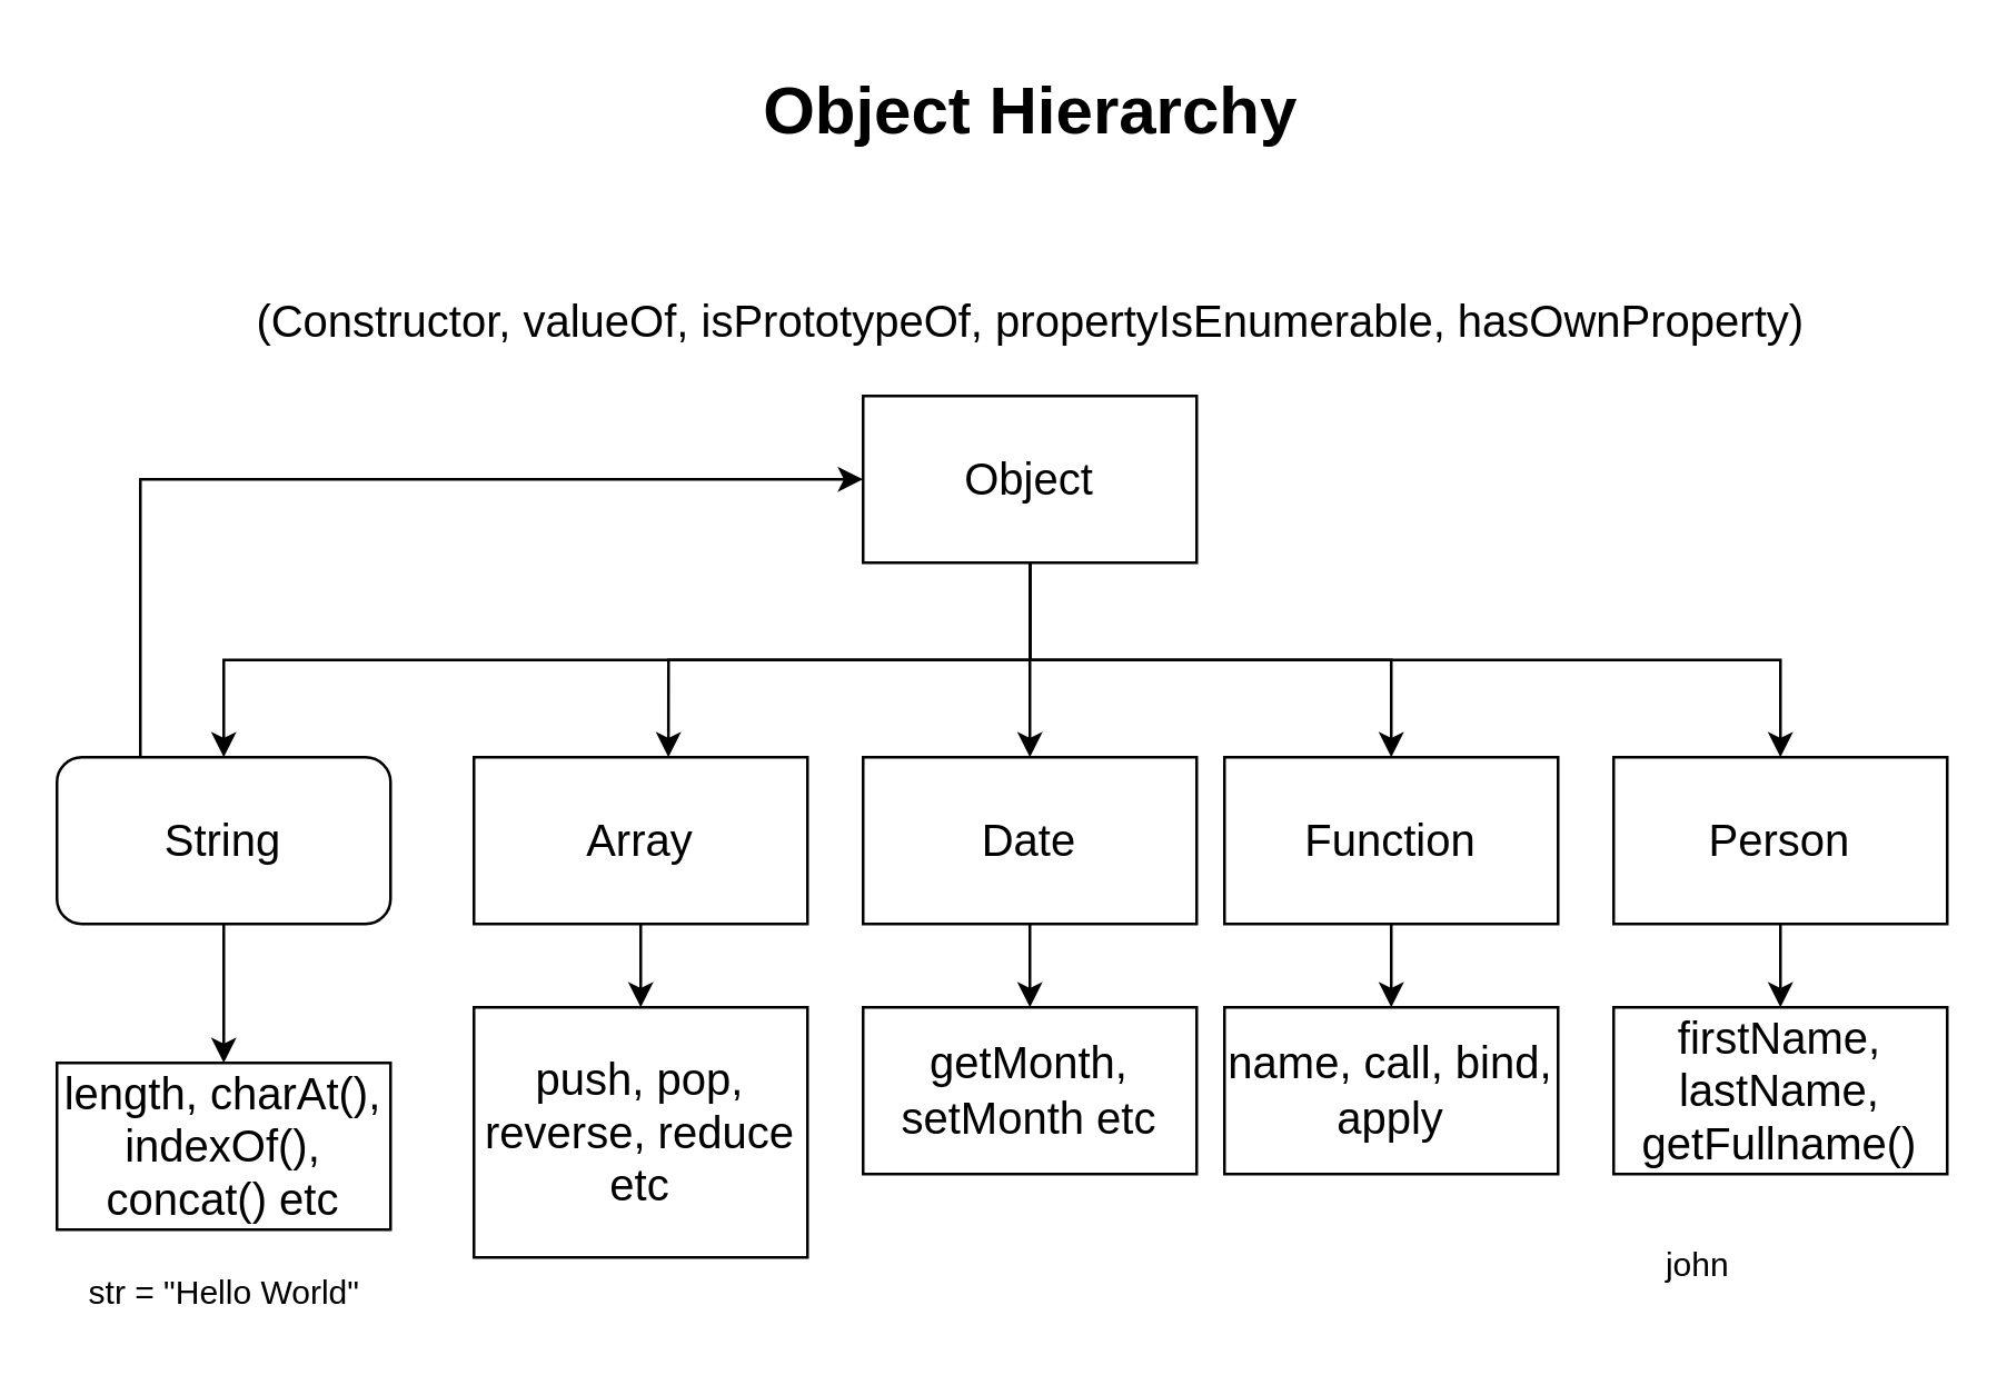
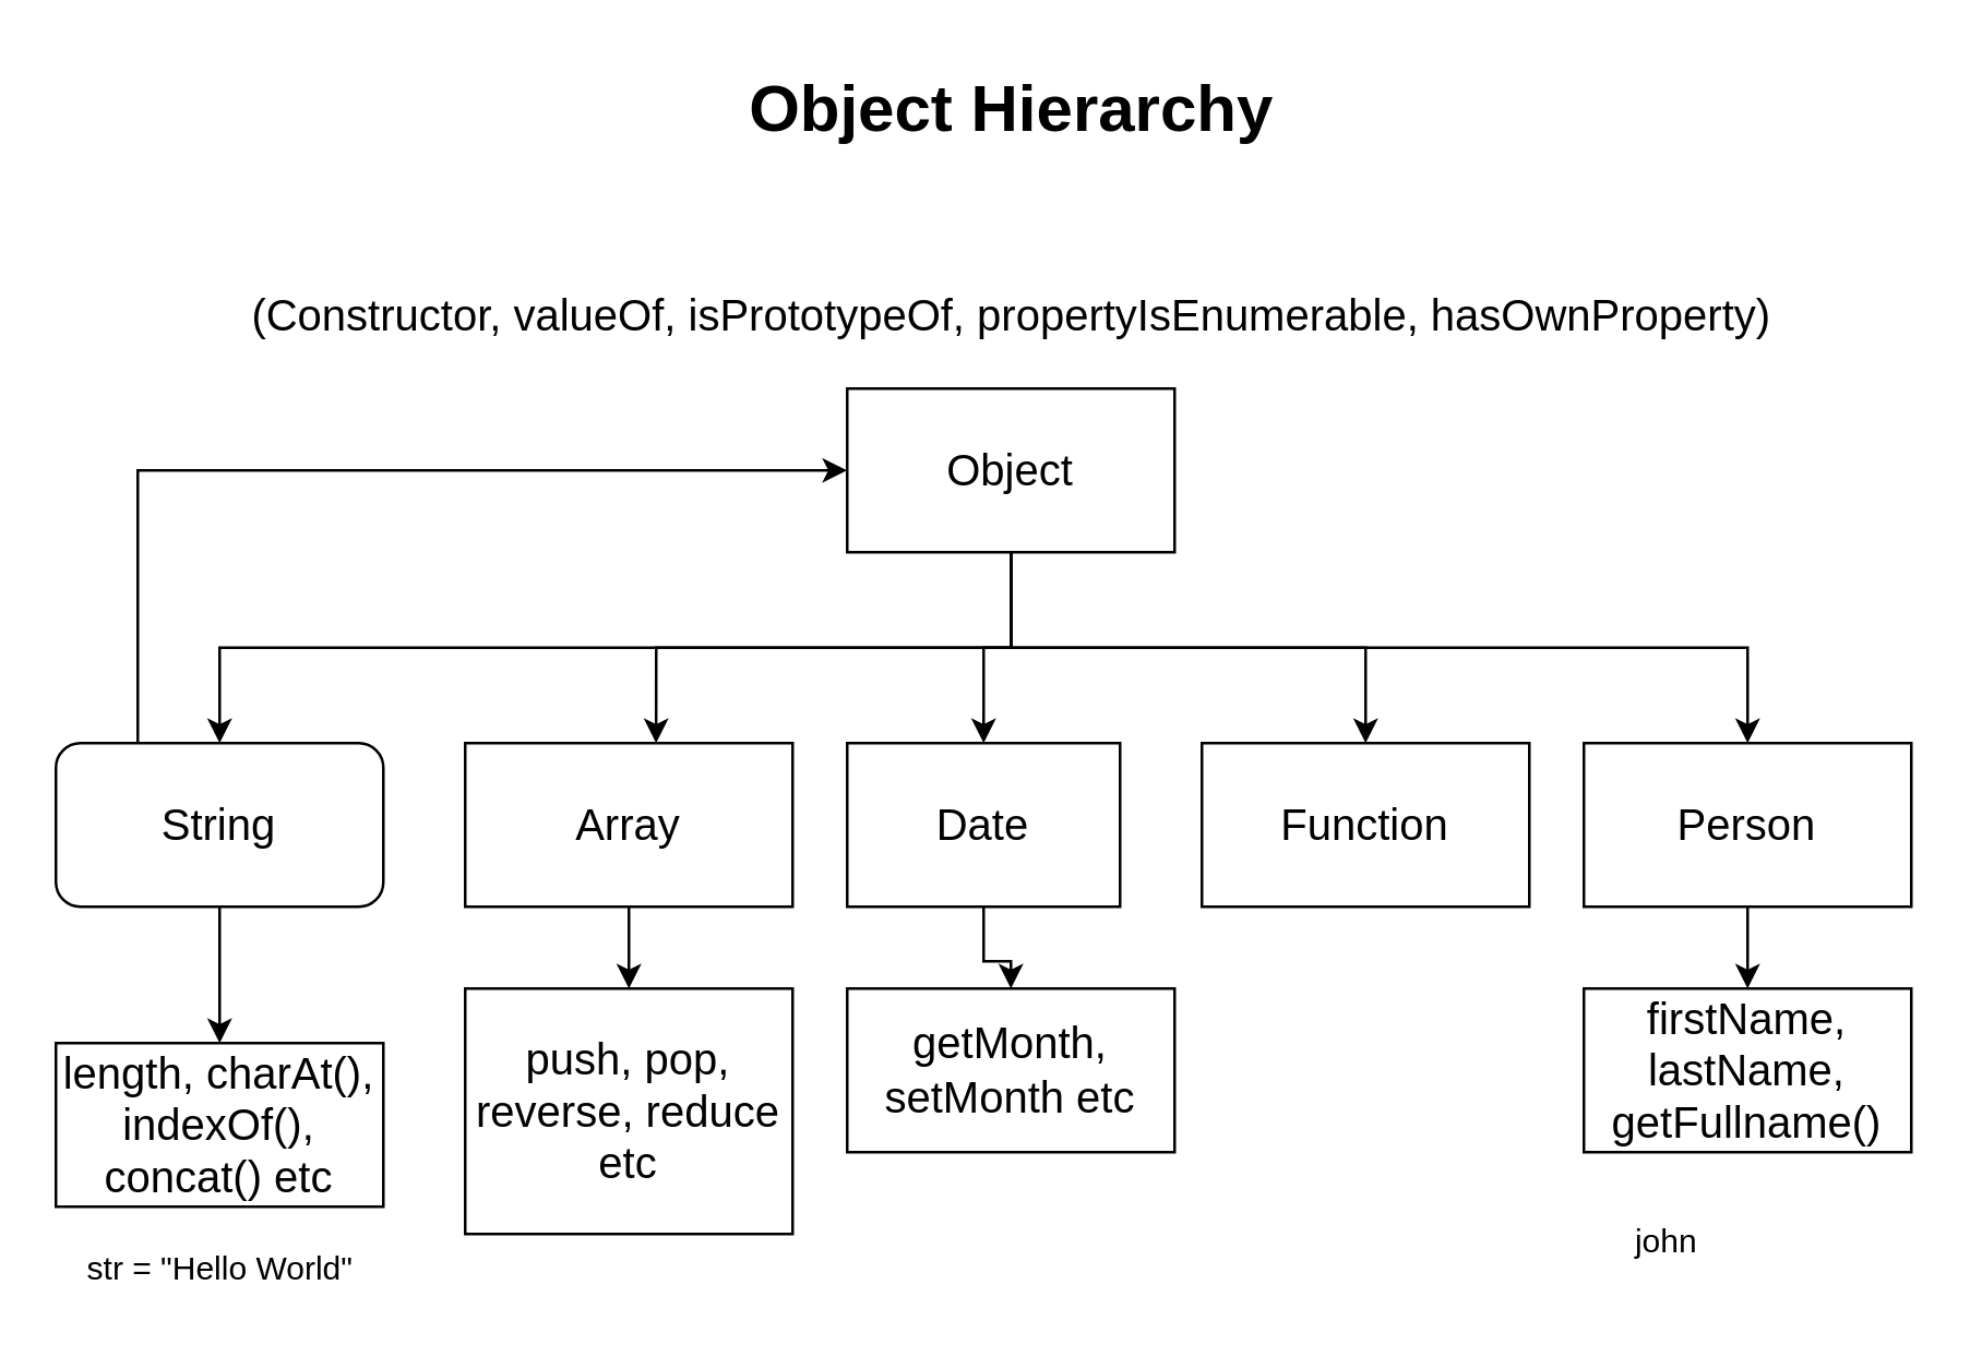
- <mxCell id="8" value="Date" style="rounded=0;whiteSpace=wrap;html=1;fontSize=16;" vertex="1" parent="1"><mxGeometry x="310" y="272" width="120" height="60" as="geometry" /></mxCell>
+ <mxCell id="8" value="Date" style="rounded=0;whiteSpace=wrap;html=1;fontSize=16;" vertex="1" parent="1"><mxGeometry x="310" y="272" width="100" height="60" as="geometry" /></mxCell>
- <mxCell id="9" value="" style="edgeStyle=orthogonalEdgeStyle;rounded=0;orthogonalLoop=1;jettySize=auto;html=1;" edge="1" parent="1" source="10" target="17"><mxGeometry relative="1" as="geometry" /></mxCell>
- <mxCell id="17" value="name, call, bind, apply" style="rounded=0;whiteSpace=wrap;html=1;fontSize=16;" vertex="1" parent="1"><mxGeometry x="440" y="362" width="120" height="60" as="geometry" /></mxCell>
